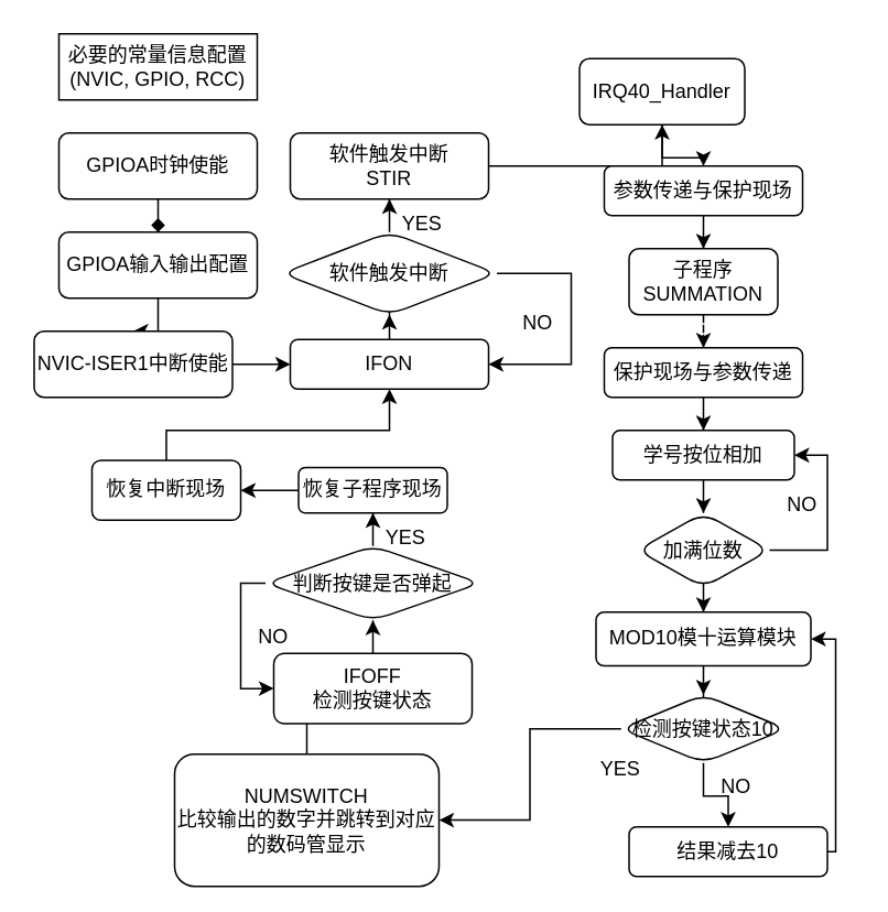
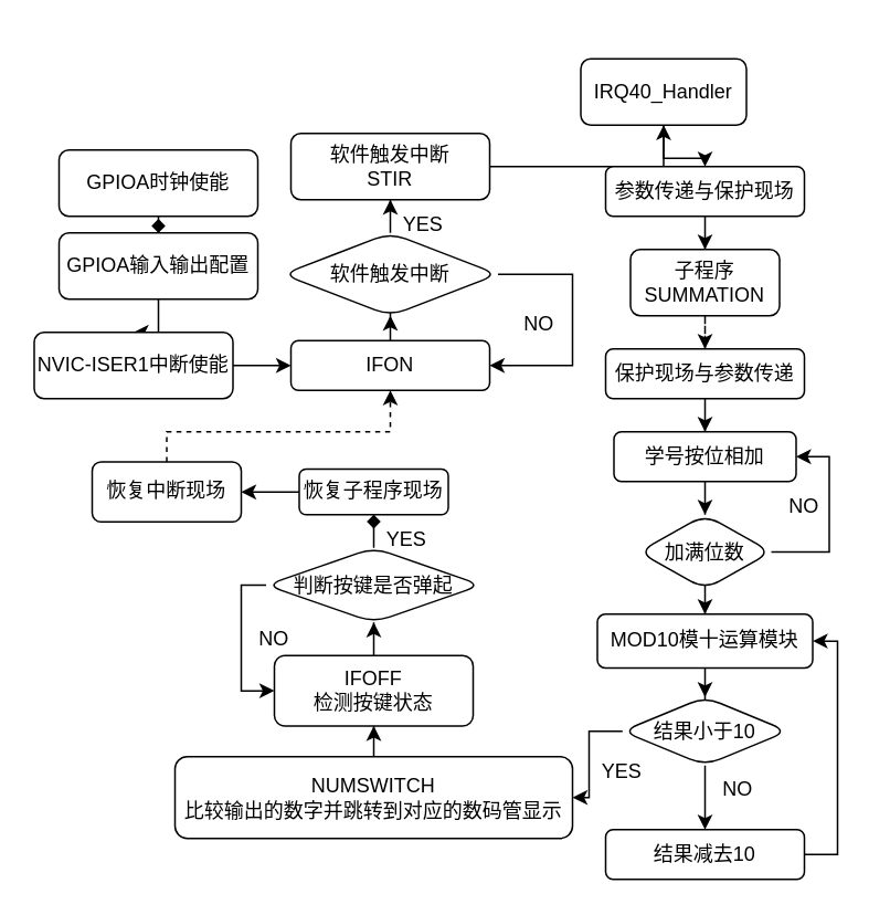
- <mxCell id="4" value="必要的常量信息配置&lt;br&gt;(NVIC, GPIO, RCC)" style="rounded=0;whiteSpace=wrap;html=1;" vertex="1" parent="1"><mxGeometry x="35" y="20" width="120" height="40" as="geometry" /></mxCell>
- <mxCell id="3" value="GPIOA时钟使能" style="rounded=1;whiteSpace=wrap;html=1;" vertex="1" parent="1"><mxGeometry x="35" y="80" width="120" height="40" as="geometry" /></mxCell>
+ <mxCell id="3" value="GPIOA时钟使能" style="rounded=1;whiteSpace=wrap;html=1;" vertex="1" parent="1"><mxGeometry x="35" y="90" width="120" height="40" as="geometry" /></mxCell>
- <mxCell id="52" style="edgeStyle=orthogonalEdgeStyle;rounded=0;orthogonalLoop=1;jettySize=auto;html=1;entryX=0.5;entryY=1;entryDx=0;entryDy=0;" edge="1" parent="1" source="53" target="10"><mxGeometry relative="1" as="geometry"><Array as="points"><mxPoint x="100" y="260" /><mxPoint x="235" y="260" /></Array></mxGeometry></mxCell>
+ <mxCell id="52" style="edgeStyle=orthogonalEdgeStyle;rounded=0;orthogonalLoop=1;jettySize=auto;html=1;entryX=0.5;entryY=1;entryDx=0;entryDy=0;dashed=1;" edge="1" parent="1" source="53" target="10"><mxGeometry relative="1" as="geometry"><Array as="points"><mxPoint x="100" y="260" /><mxPoint x="235" y="260" /></Array></mxGeometry></mxCell>
- <mxCell id="45" value="" style="edgeStyle=orthogonalEdgeStyle;rounded=0;orthogonalLoop=1;jettySize=auto;html=1;" edge="1" parent="1" source="47" target="49"><mxGeometry relative="1" as="geometry" /></mxCell>
+ <mxCell id="45" value="" style="edgeStyle=orthogonalEdgeStyle;rounded=0;orthogonalLoop=1;jettySize=auto;html=1;endArrow=diamond;" edge="1" parent="1" source="47" target="49"><mxGeometry relative="1" as="geometry" /></mxCell>
- <mxCell id="36" value="检测按键状态10" style="rhombus;whiteSpace=wrap;html=1;rounded=1;" vertex="1" parent="1"><mxGeometry x="375" y="420" width="100" height="41.25" as="geometry" /></mxCell>
+ <mxCell id="36" value="结果小于10" style="rhombus;whiteSpace=wrap;html=1;rounded=1;" vertex="1" parent="1"><mxGeometry x="375" y="420" width="100" height="41.25" as="geometry" /></mxCell>
- <mxCell id="38" value="NUMSWITCH&lt;br&gt;比较输出的数字并跳转到对应的数码管显示" style="whiteSpace=wrap;html=1;rounded=1;" vertex="1" parent="1"><mxGeometry x="105" y="455.94" width="160" height="80" as="geometry" /></mxCell>
+ <mxCell id="38" value="NUMSWITCH&lt;br&gt;比较输出的数字并跳转到对应的数码管显示" style="whiteSpace=wrap;html=1;rounded=1;" vertex="1" parent="1"><mxGeometry x="105" y="455.94" width="240" height="49.38" as="geometry" /></mxCell>
- <mxCell id="41" value="结果减去10" style="whiteSpace=wrap;html=1;rounded=1;" vertex="1" parent="1"><mxGeometry x="380" y="500" width="120" height="30" as="geometry" /></mxCell>
+ <mxCell id="41" value="结果减去10" style="whiteSpace=wrap;html=1;rounded=1;" vertex="1" parent="1"><mxGeometry x="365" y="500" width="120" height="30" as="geometry" /></mxCell>
